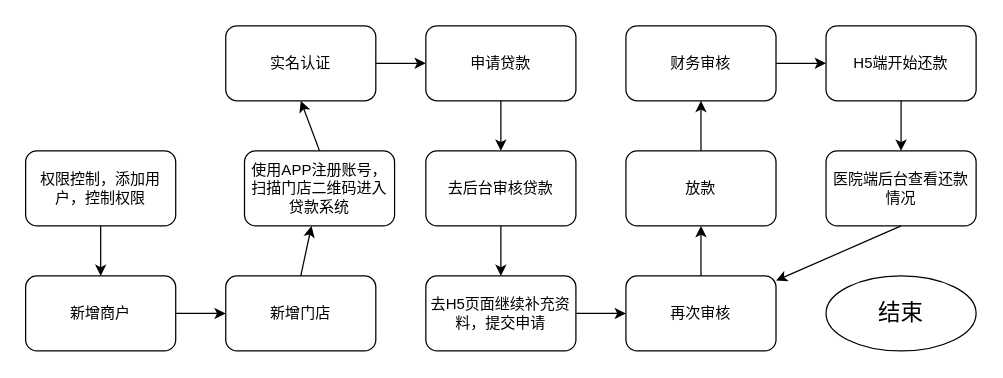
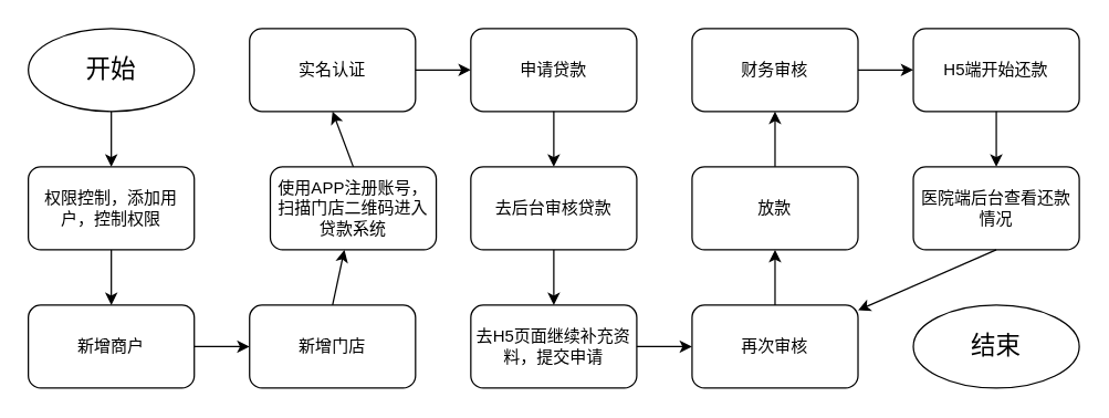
+ <mxCell id="2" value="&lt;font style=&quot;font-size: 18px&quot;&gt;开始&lt;/font&gt;" style="ellipse;whiteSpace=wrap;html=1;" vertex="1" parent="1"><mxGeometry x="20" y="20" width="120" height="60" as="geometry" /></mxCell>
+ <mxCell id="4" value="" style="endArrow=classic;html=1;exitX=0.5;exitY=1;exitDx=0;exitDy=0;" edge="1" parent="1" source="2" target="3"><mxGeometry width="50" height="50" relative="1" as="geometry"><mxPoint x="90" y="80" as="sourcePoint" /><mxPoint x="80" y="820" as="targetPoint" /></mxGeometry></mxCell>
